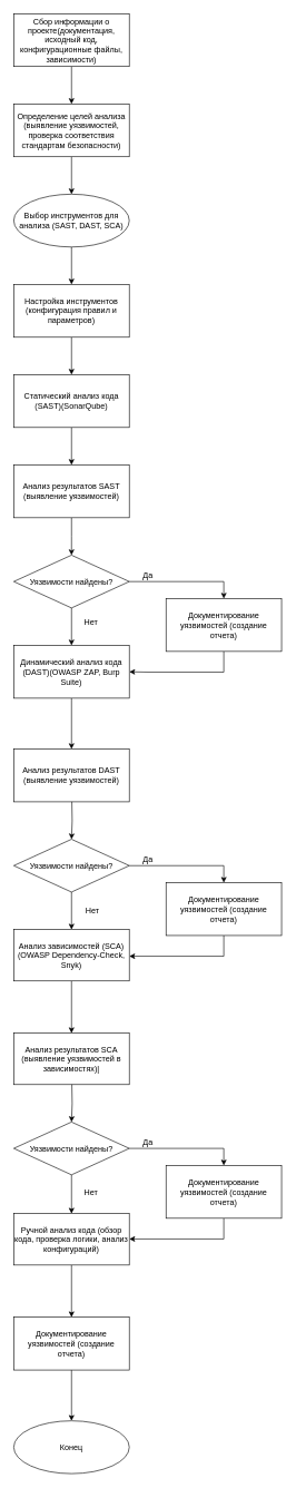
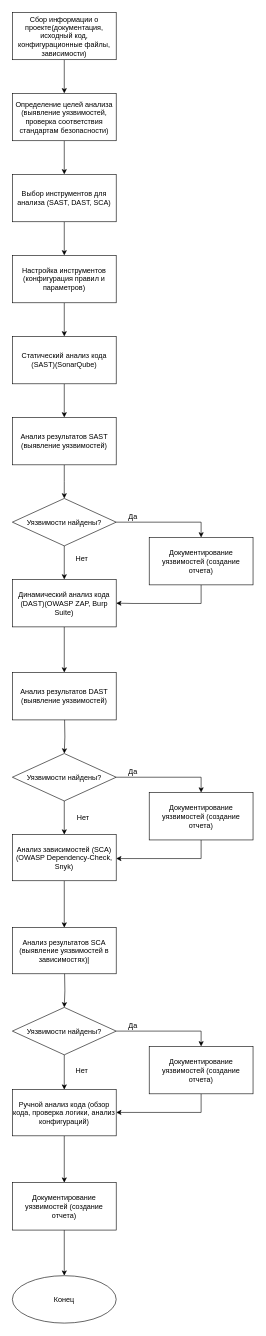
- <mxCell id="7" value="Выбор инструментов для анализа (SAST, DAST, SCA)" style="ellipse;whiteSpace=wrap;html=1;" parent="1" vertex="1"><mxGeometry x="20" y="290" width="173" height="79" as="geometry" /></mxCell>
+ <mxCell id="7" value="Выбор инструментов для анализа (SAST, DAST, SCA)" style="rounded=0;whiteSpace=wrap;html=1;" parent="1" vertex="1"><mxGeometry x="20" y="290" width="173" height="79" as="geometry" /></mxCell>
